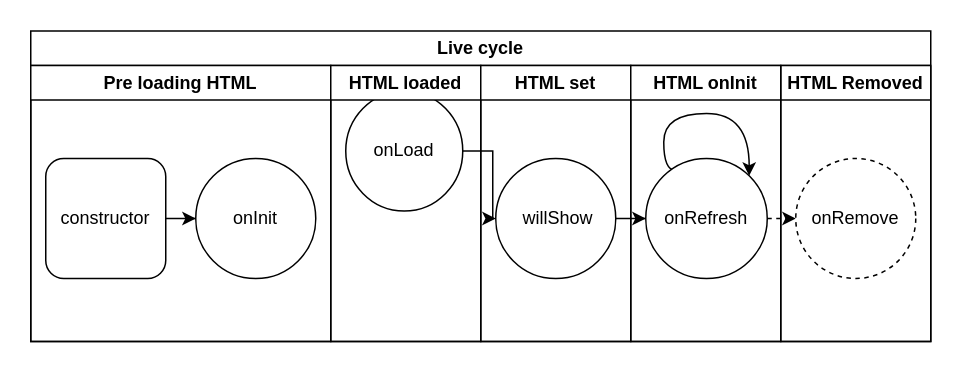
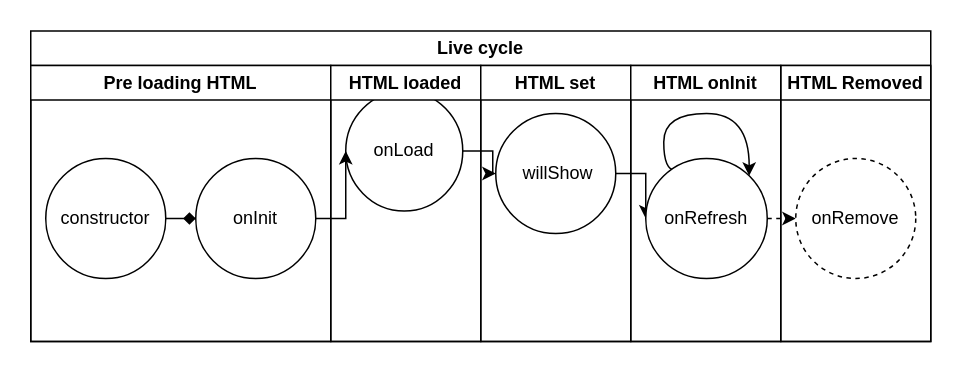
+ <mxCell id="8" style="edgeStyle=orthogonalEdgeStyle;rounded=0;orthogonalLoop=1;jettySize=auto;html=1;entryX=0;entryY=0.5;entryDx=0;entryDy=0;" parent="1" source="9" target="5" edge="1"><mxGeometry relative="1" as="geometry" /></mxCell>
- <mxCell id="3" value="constructor" style="whiteSpace=wrap;html=1;aspect=fixed;rounded=1;" parent="1" vertex="1"><mxGeometry y="105" width="80" height="80" as="geometry" x="30" /></mxCell>
+ <mxCell id="3" value="constructor" style="ellipse;whiteSpace=wrap;html=1;aspect=fixed;" parent="1" vertex="1"><mxGeometry y="105" width="80" height="80" as="geometry" x="30" /></mxCell>
- <mxCell id="2" style="edgeStyle=orthogonalEdgeStyle;rounded=0;orthogonalLoop=1;jettySize=auto;html=1;entryX=0;entryY=0.5;entryDx=0;entryDy=0;" parent="1" source="3" target="9" edge="1"><mxGeometry relative="1" as="geometry" /></mxCell>
+ <mxCell id="2" style="edgeStyle=orthogonalEdgeStyle;rounded=0;orthogonalLoop=1;jettySize=auto;html=1;entryX=0;entryY=0.5;entryDx=0;entryDy=0;endArrow=diamond;" parent="1" source="3" target="9" edge="1"><mxGeometry relative="1" as="geometry" /></mxCell>
- <mxCell id="7" value="&amp;nbsp;willShow" style="ellipse;whiteSpace=wrap;html=1;aspect=fixed;" parent="1" vertex="1"><mxGeometry x="330" y="105" width="80" height="80" as="geometry" /></mxCell>
+ <mxCell id="7" value="&amp;nbsp;willShow" style="ellipse;whiteSpace=wrap;html=1;aspect=fixed;" parent="1" vertex="1"><mxGeometry x="330" y="75" width="80" height="80" as="geometry" /></mxCell>
